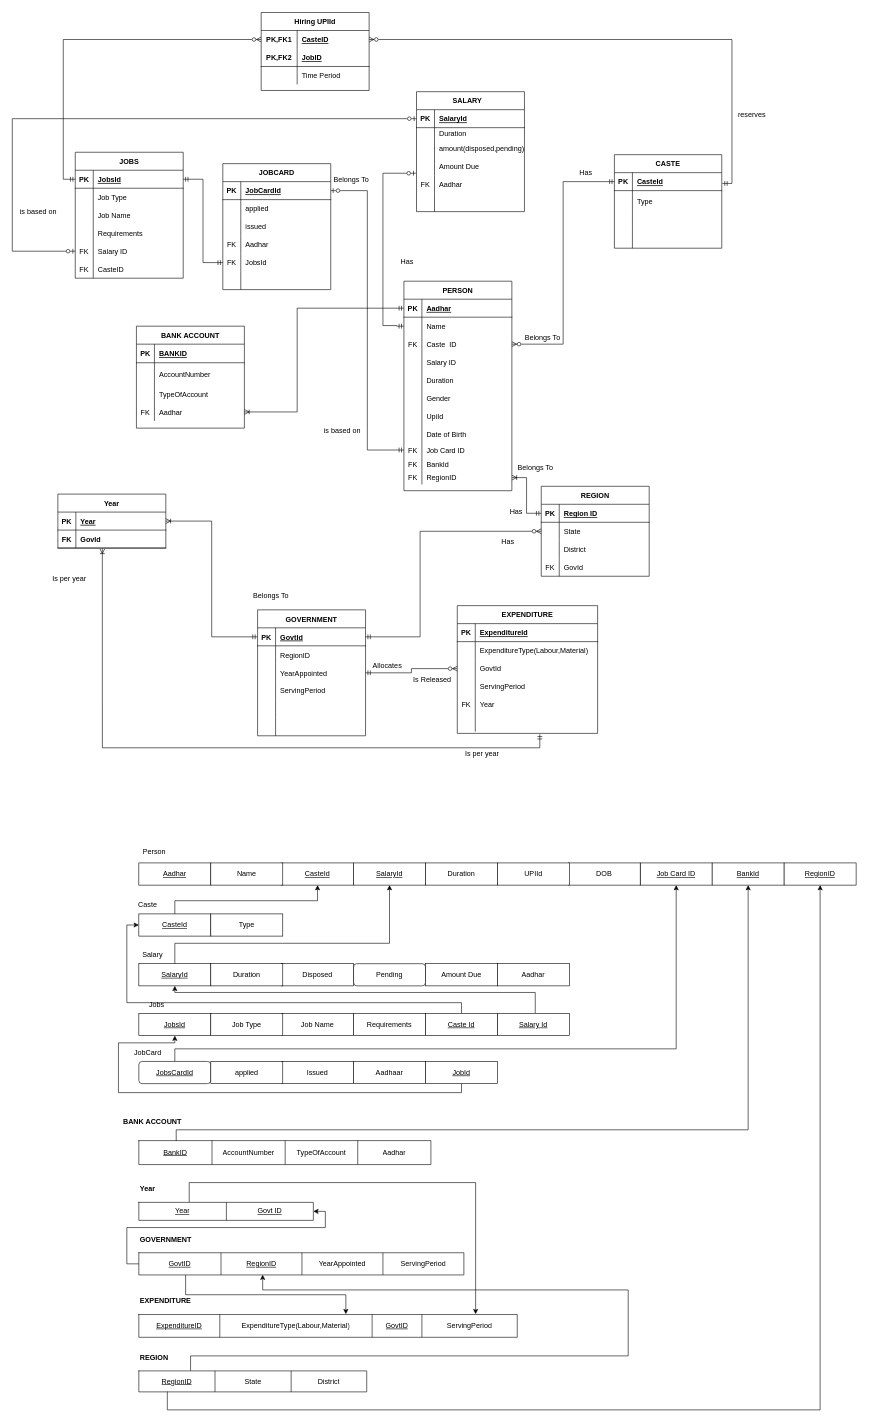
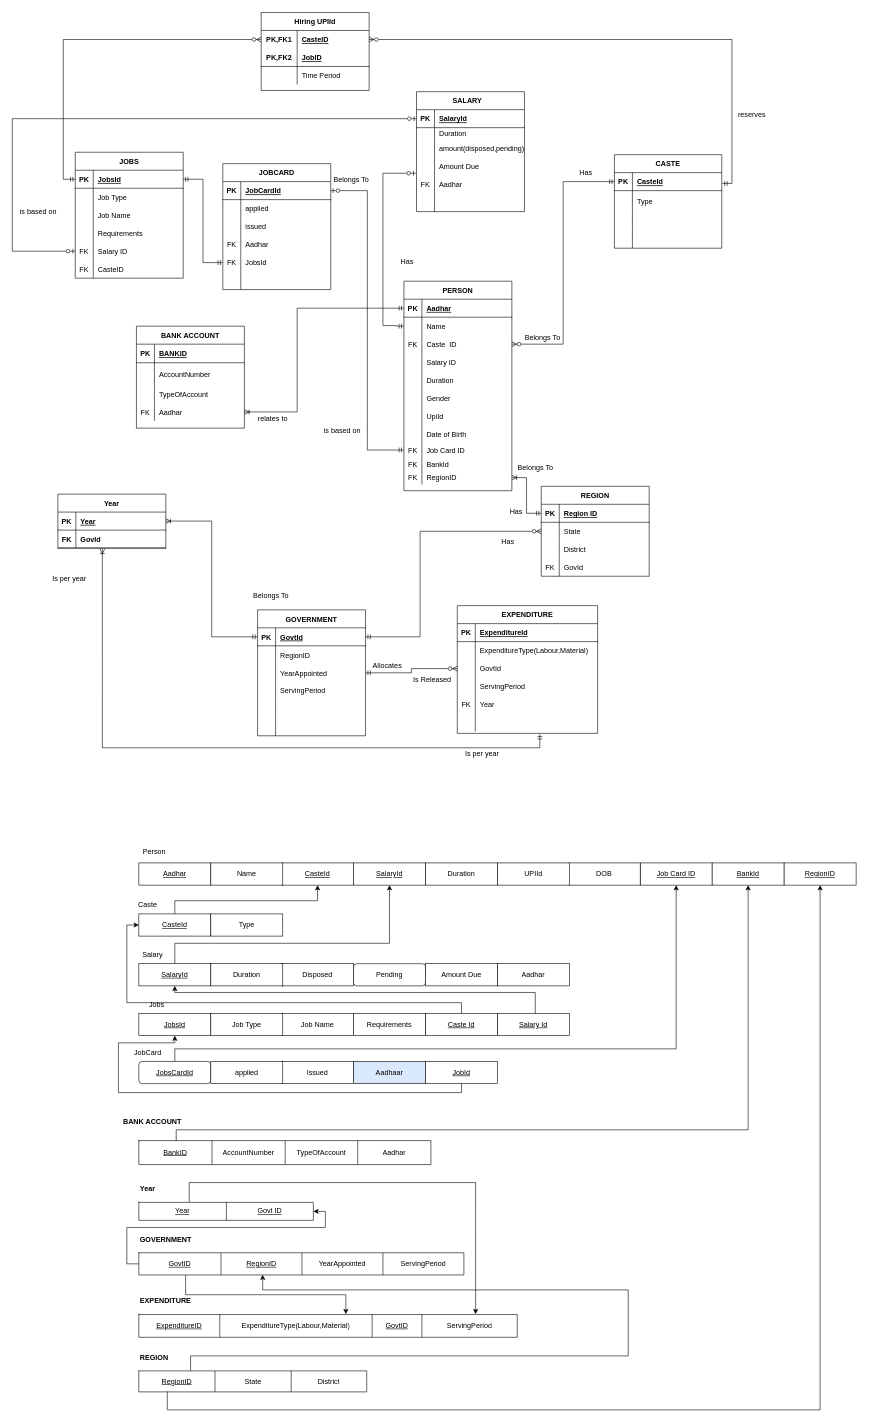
+ <mxCell id="201" value="relates to" style="text;html=1;resizable=0;autosize=1;align=center;verticalAlign=middle;points=[];fillColor=none;strokeColor=none;rounded=0;" parent="1" vertex="1"><mxGeometry x="420" y="685" width="67" height="26" as="geometry" /></mxCell>
- <mxCell id="238" value="Aadhaar" style="rounded=0;whiteSpace=wrap;html=1;" parent="1" vertex="1"><mxGeometry x="589" y="1769" width="120" height="37" as="geometry" /></mxCell>
+ <mxCell id="238" value="Aadhaar" style="rounded=0;whiteSpace=wrap;html=1;fillColor=#dae8fc;" parent="1" vertex="1"><mxGeometry x="589" y="1769" width="120" height="37" as="geometry" /></mxCell>
